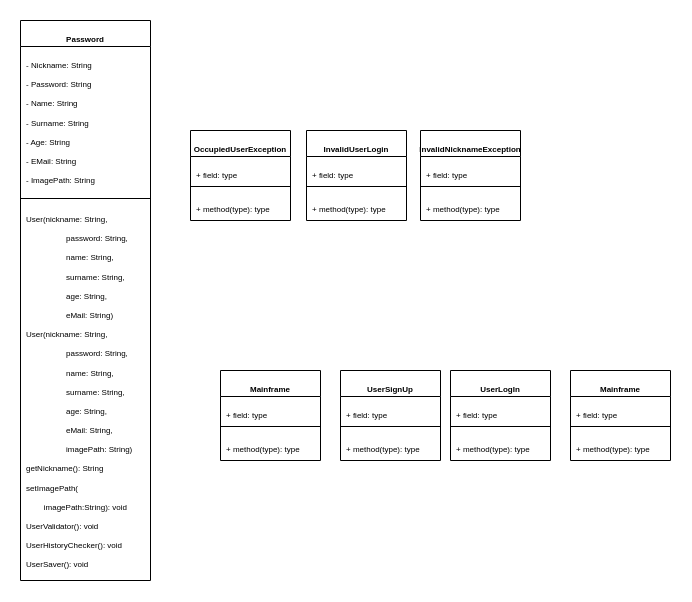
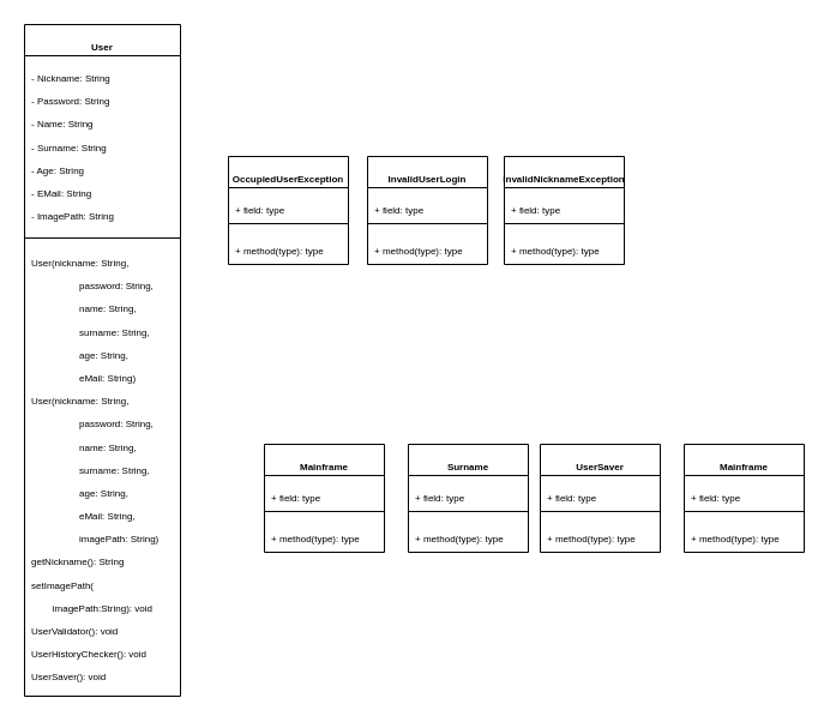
- <mxCell id="2" value="&lt;font style=&quot;font-size: 8px;&quot;&gt;Password&lt;/font&gt;" style="swimlane;fontStyle=1;align=center;verticalAlign=top;childLayout=stackLayout;horizontal=1;startSize=26;horizontalStack=0;resizeParent=1;resizeParentMax=0;resizeLast=0;collapsible=1;marginBottom=0;whiteSpace=wrap;html=1;fontSize=16;" parent="1" vertex="1"><mxGeometry x="20" y="20" width="130" height="560" as="geometry" /></mxCell>
+ <mxCell id="2" value="&lt;font style=&quot;font-size: 8px;&quot;&gt;User&lt;/font&gt;" style="swimlane;fontStyle=1;align=center;verticalAlign=top;childLayout=stackLayout;horizontal=1;startSize=26;horizontalStack=0;resizeParent=1;resizeParentMax=0;resizeLast=0;collapsible=1;marginBottom=0;whiteSpace=wrap;html=1;fontSize=16;" parent="1" vertex="1"><mxGeometry x="20" y="20" width="130" height="560" as="geometry" /></mxCell>
- <mxCell id="22" value="&lt;font style=&quot;font-size: 8px;&quot;&gt;UserSignUp&lt;/font&gt;" style="swimlane;fontStyle=1;align=center;verticalAlign=top;childLayout=stackLayout;horizontal=1;startSize=26;horizontalStack=0;resizeParent=1;resizeParentMax=0;resizeLast=0;collapsible=1;marginBottom=0;whiteSpace=wrap;html=1;fontSize=16;" vertex="1" parent="1"><mxGeometry x="340" y="370" width="100" height="90" as="geometry" /></mxCell>
+ <mxCell id="22" value="&lt;font style=&quot;font-size: 8px;&quot;&gt;Surname&lt;/font&gt;" style="swimlane;fontStyle=1;align=center;verticalAlign=top;childLayout=stackLayout;horizontal=1;startSize=26;horizontalStack=0;resizeParent=1;resizeParentMax=0;resizeLast=0;collapsible=1;marginBottom=0;whiteSpace=wrap;html=1;fontSize=16;" vertex="1" parent="1"><mxGeometry x="340" y="370" width="100" height="90" as="geometry" /></mxCell>
- <mxCell id="26" value="&lt;font style=&quot;font-size: 8px;&quot;&gt;UserLogIn&lt;/font&gt;" style="swimlane;fontStyle=1;align=center;verticalAlign=top;childLayout=stackLayout;horizontal=1;startSize=26;horizontalStack=0;resizeParent=1;resizeParentMax=0;resizeLast=0;collapsible=1;marginBottom=0;whiteSpace=wrap;html=1;fontSize=16;" vertex="1" parent="1"><mxGeometry x="450" y="370" width="100" height="90" as="geometry" /></mxCell>
+ <mxCell id="26" value="&lt;font style=&quot;font-size: 8px;&quot;&gt;UserSaver&lt;/font&gt;" style="swimlane;fontStyle=1;align=center;verticalAlign=top;childLayout=stackLayout;horizontal=1;startSize=26;horizontalStack=0;resizeParent=1;resizeParentMax=0;resizeLast=0;collapsible=1;marginBottom=0;whiteSpace=wrap;html=1;fontSize=16;" vertex="1" parent="1"><mxGeometry x="450" y="370" width="100" height="90" as="geometry" /></mxCell>
